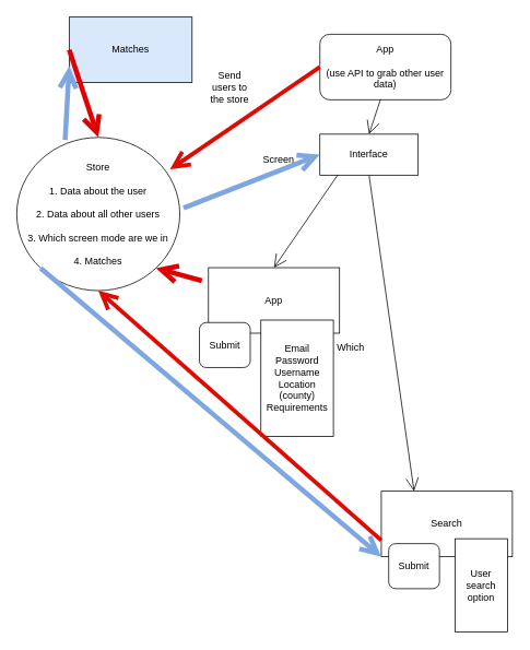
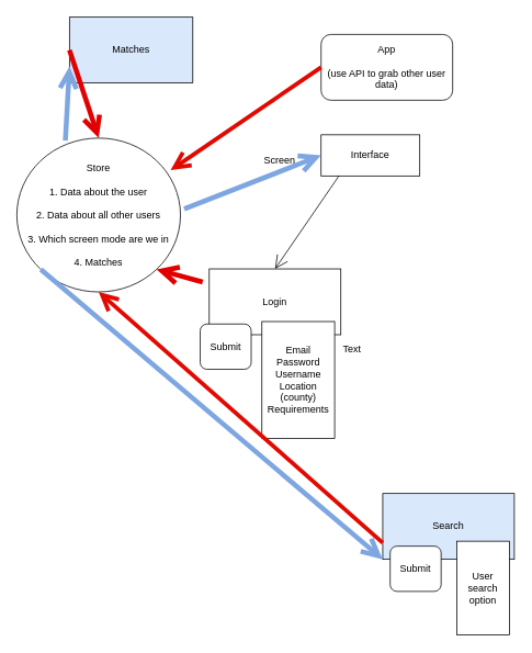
- <mxCell id="5" value="Send users to the store" style="text;strokeColor=none;fillColor=none;html=1;align=center;verticalAlign=middle;whiteSpace=wrap;rounded=0;hachureGap=4;" vertex="1" parent="1"><mxGeometry x="250" y="91" width="60" height="30" as="geometry" /></mxCell>
- <mxCell id="15" value="" style="edgeStyle=none;orthogonalLoop=1;jettySize=auto;html=1;rounded=0;endArrow=open;startSize=14;endSize=14;sourcePerimeterSpacing=8;targetPerimeterSpacing=8;curved=1;exitX=0.463;exitY=0.992;exitDx=0;exitDy=0;exitPerimeter=0;entryX=0.5;entryY=0;entryDx=0;entryDy=0;" edge="1" parent="1" source="3" target="6"><mxGeometry width="120" relative="1" as="geometry"><mxPoint x="588" y="143" as="sourcePoint" /><mxPoint x="708" y="143" as="targetPoint" /><Array as="points" /></mxGeometry></mxCell>
- <mxCell id="9" value="App" style="rounded=0;whiteSpace=wrap;html=1;hachureGap=4;" vertex="1" parent="1"><mxGeometry x="254" y="326" width="160" height="80" as="geometry" /></mxCell>
+ <mxCell id="9" value="Login" style="rounded=0;whiteSpace=wrap;html=1;hachureGap=4;" vertex="1" parent="1"><mxGeometry x="254" y="326" width="160" height="80" as="geometry" /></mxCell>
- <mxCell id="14" value="" style="edgeStyle=none;orthogonalLoop=1;jettySize=auto;html=1;rounded=0;endArrow=open;startSize=14;endSize=14;sourcePerimeterSpacing=8;targetPerimeterSpacing=8;curved=1;exitX=0.5;exitY=1;exitDx=0;exitDy=0;entryX=0.25;entryY=0;entryDx=0;entryDy=0;" edge="1" parent="1" source="6" target="10"><mxGeometry width="120" relative="1" as="geometry"><mxPoint x="504" y="286" as="sourcePoint" /><mxPoint x="624" y="286" as="targetPoint" /><Array as="points" /></mxGeometry></mxCell>
- <mxCell id="12" value="Which" style="text;strokeColor=none;fillColor=none;html=1;align=center;verticalAlign=middle;whiteSpace=wrap;rounded=0;hachureGap=4;" vertex="1" parent="1"><mxGeometry x="398" y="409" width="60" height="30" as="geometry" /></mxCell>
+ <mxCell id="12" value="Text" style="text;strokeColor=none;fillColor=none;html=1;align=center;verticalAlign=middle;whiteSpace=wrap;rounded=0;hachureGap=4;" vertex="1" parent="1"><mxGeometry x="398" y="409" width="60" height="30" as="geometry" /></mxCell>
- <mxCell id="10" value="Search" style="rounded=0;whiteSpace=wrap;html=1;hachureGap=4;" vertex="1" parent="1"><mxGeometry x="465" y="599" width="160" height="80" as="geometry" /></mxCell>
+ <mxCell id="10" value="Search" style="rounded=0;whiteSpace=wrap;html=1;hachureGap=4;fillColor=#dae8fc;" vertex="1" parent="1"><mxGeometry x="465" y="599" width="160" height="80" as="geometry" /></mxCell>
